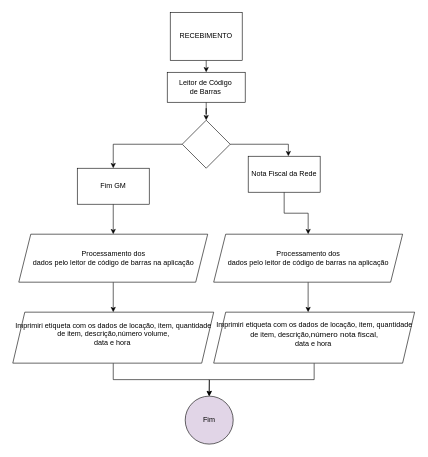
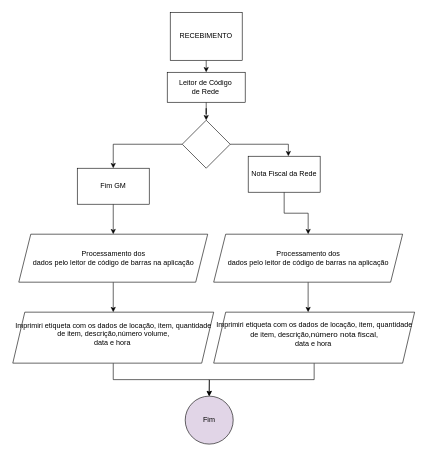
- <mxCell id="6" value="&lt;p class=&quot;MsoNormal&quot; style=&quot;margin-left: 36.0pt&quot;&gt;&lt;font style=&quot;vertical-align: inherit&quot;&gt;&lt;font style=&quot;vertical-align: inherit&quot;&gt;Leitor de Código de Barras&lt;/font&gt;&lt;/font&gt;&lt;/p&gt;" style="text;html=1;strokeColor=none;fillColor=none;align=center;verticalAlign=middle;whiteSpace=wrap;rounded=0;" vertex="1" parent="1"><mxGeometry x="248" y="115" width="140" height="60" as="geometry" /></mxCell>
+ <mxCell id="6" value="&lt;p class=&quot;MsoNormal&quot; style=&quot;margin-left: 36.0pt&quot;&gt;&lt;font style=&quot;vertical-align: inherit&quot;&gt;&lt;font style=&quot;vertical-align: inherit&quot;&gt;Leitor de Código de Rede&lt;/font&gt;&lt;/font&gt;&lt;/p&gt;" style="text;html=1;strokeColor=none;fillColor=none;align=center;verticalAlign=middle;whiteSpace=wrap;rounded=0;" vertex="1" parent="1"><mxGeometry x="248" y="115" width="140" height="60" as="geometry" /></mxCell>
